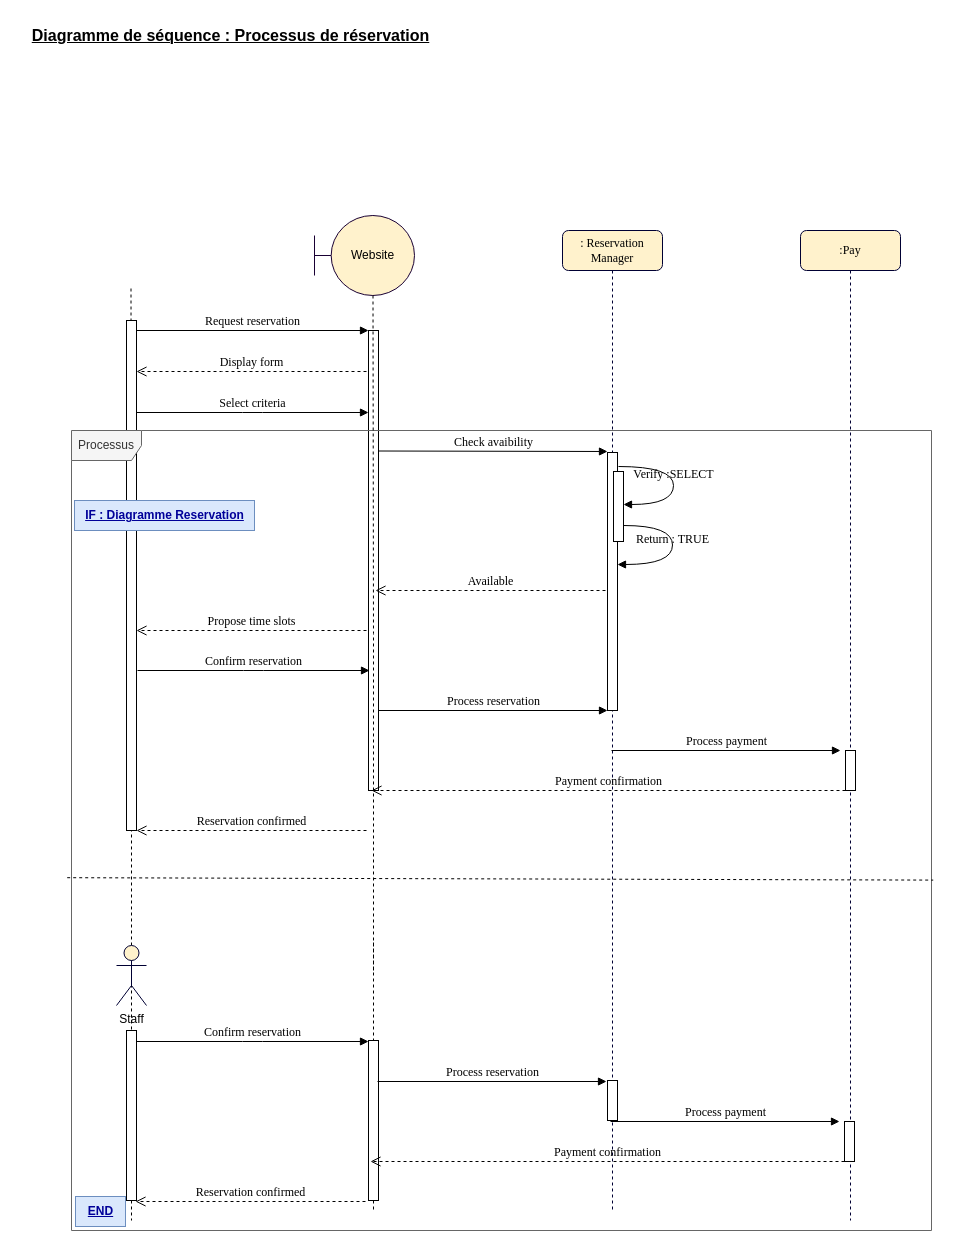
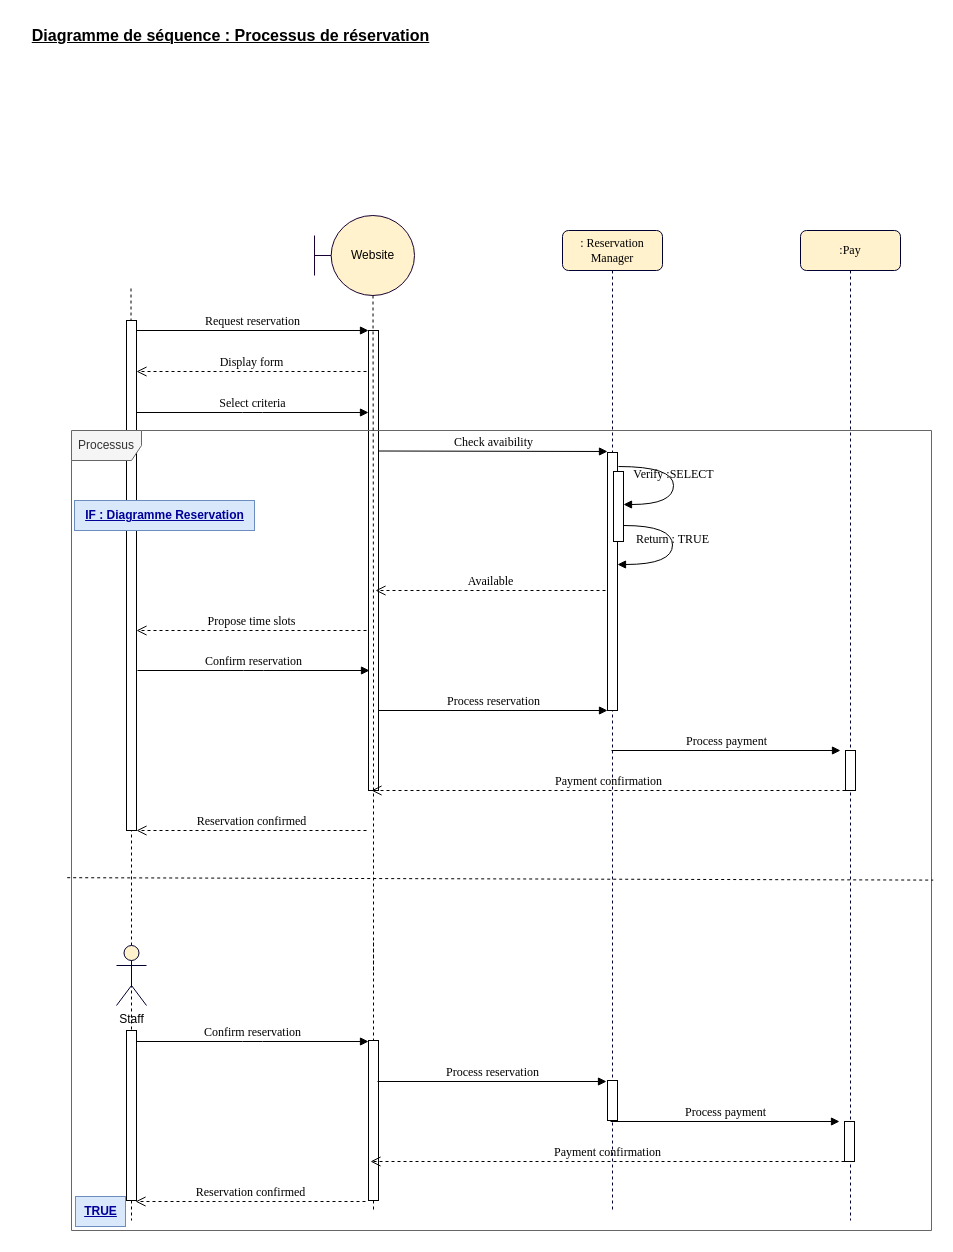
- <mxCell id="40" value="&lt;b&gt;&lt;font color=&quot;#000099&quot;&gt;&lt;u&gt;END&lt;/u&gt;&lt;/font&gt;&lt;/b&gt;" style="text;html=1;align=center;verticalAlign=middle;resizable=1;points=[];autosize=1;strokeColor=#6c8ebf;fillColor=#dae8fc;movable=1;rotatable=1;deletable=1;editable=1;locked=0;connectable=1;" vertex="1" parent="1"><mxGeometry x="75" y="1196" width="50" height="30" as="geometry" /></mxCell>
+ <mxCell id="40" value="&lt;b&gt;&lt;font color=&quot;#000099&quot;&gt;&lt;u&gt;TRUE&lt;/u&gt;&lt;/font&gt;&lt;/b&gt;" style="text;html=1;align=center;verticalAlign=middle;resizable=1;points=[];autosize=1;strokeColor=#6c8ebf;fillColor=#dae8fc;movable=1;rotatable=1;deletable=1;editable=1;locked=0;connectable=1;" vertex="1" parent="1"><mxGeometry x="75" y="1196" width="50" height="30" as="geometry" /></mxCell>
